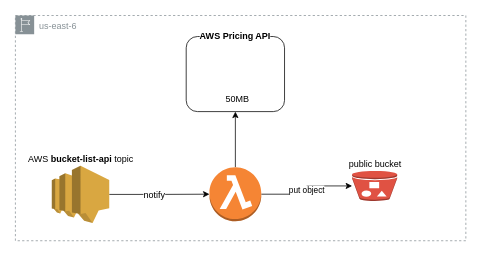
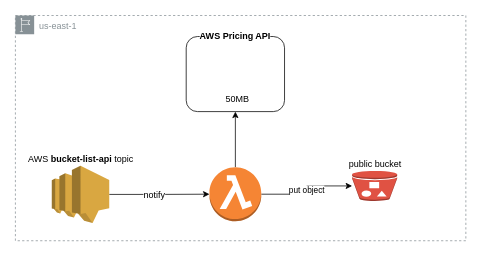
- <mxCell id="2" value="us-east-6" style="outlineConnect=0;gradientColor=none;html=1;whiteSpace=wrap;fontSize=12;fontStyle=0;shape=mxgraph.aws4.group;grIcon=mxgraph.aws4.group_region;strokeColor=#879196;fillColor=none;verticalAlign=top;align=left;spacingLeft=30;fontColor=#879196;dashed=1;" vertex="1" parent="1"><mxGeometry x="20" y="20" width="600" height="300" as="geometry" /></mxCell>
+ <mxCell id="2" value="us-east-1" style="outlineConnect=0;gradientColor=none;html=1;whiteSpace=wrap;fontSize=12;fontStyle=0;shape=mxgraph.aws4.group;grIcon=mxgraph.aws4.group_region;strokeColor=#879196;fillColor=none;verticalAlign=top;align=left;spacingLeft=30;fontColor=#879196;dashed=1;" vertex="1" parent="1"><mxGeometry x="20" y="20" width="600" height="300" as="geometry" /></mxCell>
